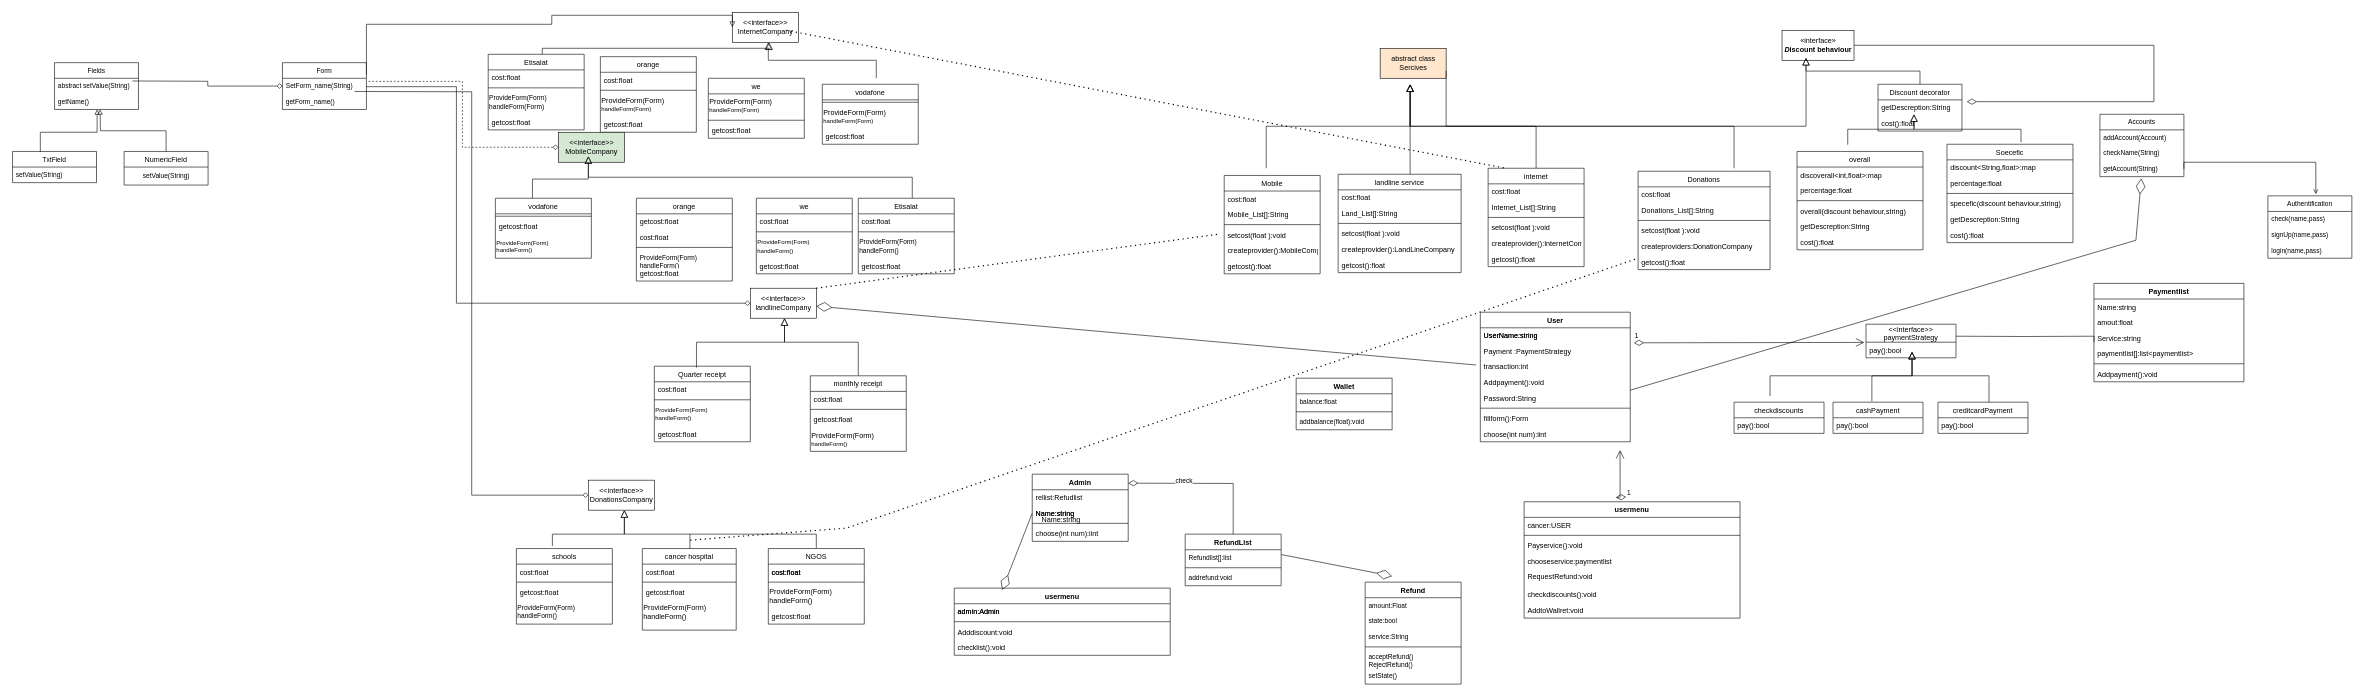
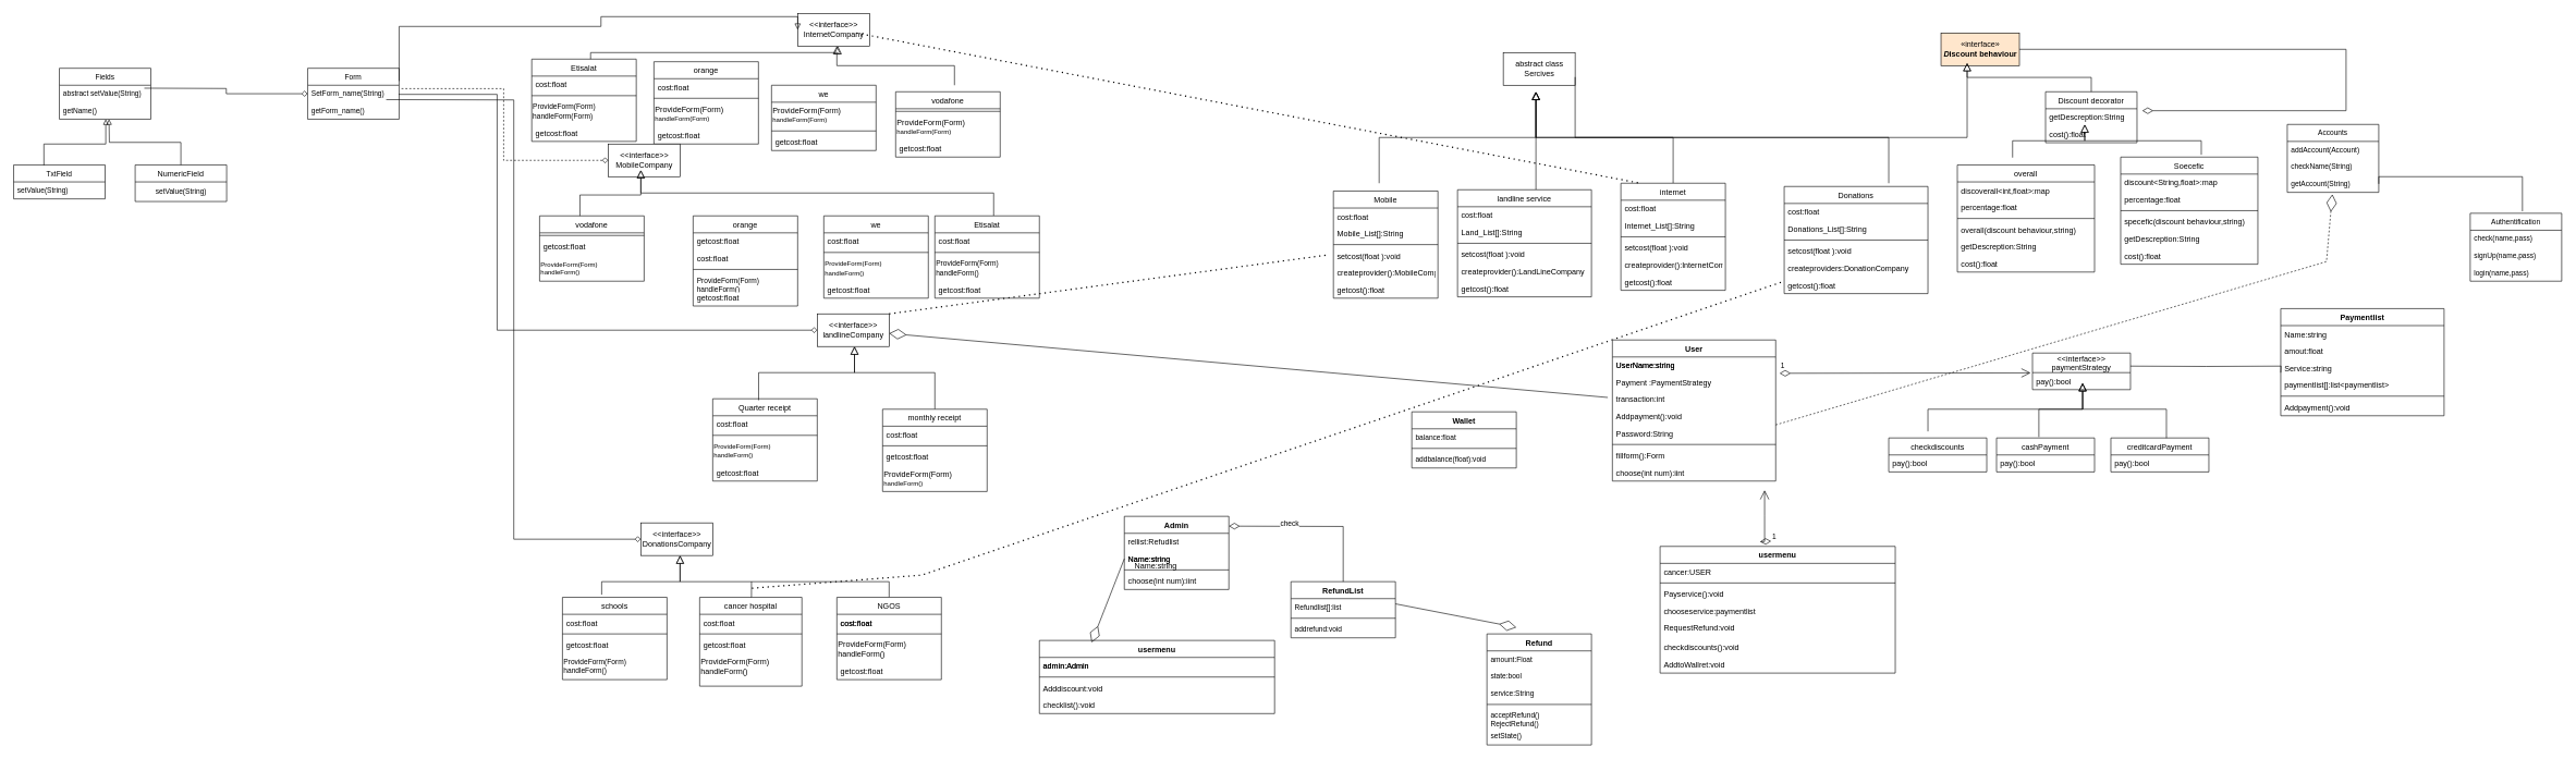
- <mxCell id="34" value="«interface»&lt;br&gt;&lt;b&gt;&lt;i&gt;D&lt;/i&gt;iscount behaviour&lt;/b&gt;" style="html=1;" parent="1" vertex="1"><mxGeometry x="2970" y="50" width="120" height="50" as="geometry" /></mxCell>
+ <mxCell id="34" value="«interface»&lt;br&gt;&lt;b&gt;&lt;i&gt;D&lt;/i&gt;iscount behaviour&lt;/b&gt;" style="html=1;fillColor=#ffe6cc;" parent="1" vertex="1"><mxGeometry x="2970" y="50" width="120" height="50" as="geometry" /></mxCell>
- <mxCell id="2" value="abstract class&lt;br&gt;Sercives" style="html=1;fillColor=#ffe6cc;" parent="1" vertex="1"><mxGeometry x="2300" y="80" width="110" height="50" as="geometry" /></mxCell>
+ <mxCell id="2" value="abstract class&lt;br&gt;Sercives" style="html=1;" parent="1" vertex="1"><mxGeometry x="2300" y="80" width="110" height="50" as="geometry" /></mxCell>
- <mxCell id="51" value="&amp;lt;&amp;lt;interface&amp;gt;&amp;gt;&lt;br&gt;MobileCompany" style="html=1;fillColor=#d5e8d4;" parent="1" vertex="1"><mxGeometry x="930" y="220" width="110" height="50" as="geometry" /></mxCell>
+ <mxCell id="51" value="&amp;lt;&amp;lt;interface&amp;gt;&amp;gt;&lt;br&gt;MobileCompany" style="html=1;" parent="1" vertex="1"><mxGeometry x="930" y="220" width="110" height="50" as="geometry" /></mxCell>
- <mxCell id="201" value="" style="endArrow=open;html=1;edgeStyle=orthogonalEdgeStyle;rounded=0;entryX=0.571;entryY=-0.029;entryDx=0;entryDy=0;entryPerimeter=0;exitX=1;exitY=0.5;exitDx=0;exitDy=0;" edge="1" parent="1" source="156" target="149"><mxGeometry relative="1" as="geometry"><mxPoint x="3650" y="270" as="sourcePoint" /><mxPoint x="3780" y="260" as="targetPoint" /><Array as="points"><mxPoint x="3640" y="270" /><mxPoint x="3860" y="270" /></Array></mxGeometry></mxCell>
+ <mxCell id="201" value="" style="endArrow=none;html=1;edgeStyle=orthogonalEdgeStyle;rounded=0;entryX=0.571;entryY=-0.029;entryDx=0;entryDy=0;entryPerimeter=0;exitX=1;exitY=0.5;exitDx=0;exitDy=0;" edge="1" parent="1" source="156" target="149"><mxGeometry relative="1" as="geometry"><mxPoint x="3650" y="270" as="sourcePoint" /><mxPoint x="3780" y="260" as="targetPoint" /><Array as="points"><mxPoint x="3640" y="270" /><mxPoint x="3860" y="270" /></Array></mxGeometry></mxCell>
- <mxCell id="202" value="" style="endArrow=diamondThin;endFill=0;endSize=24;html=1;rounded=0;entryX=0.493;entryY=1.115;entryDx=0;entryDy=0;entryPerimeter=0;startArrow=none;exitX=1;exitY=0;exitDx=0;exitDy=0;exitPerimeter=0;" edge="1" parent="1" source="177" target="156"><mxGeometry width="160" relative="1" as="geometry"><mxPoint x="2890" y="520" as="sourcePoint" /><mxPoint x="3040" y="370" as="targetPoint" /><Array as="points"><mxPoint x="3560" y="400" /></Array></mxGeometry></mxCell>
+ <mxCell id="202" value="" style="endArrow=diamondThin;endFill=0;endSize=24;html=1;rounded=0;entryX=0.493;entryY=1.115;entryDx=0;entryDy=0;entryPerimeter=0;startArrow=none;exitX=1;exitY=0;exitDx=0;exitDy=0;exitPerimeter=0;dashed=1;" edge="1" parent="1" source="177" target="156"><mxGeometry width="160" relative="1" as="geometry"><mxPoint x="2890" y="520" as="sourcePoint" /><mxPoint x="3040" y="370" as="targetPoint" /><Array as="points"><mxPoint x="3560" y="400" /></Array></mxGeometry></mxCell>
